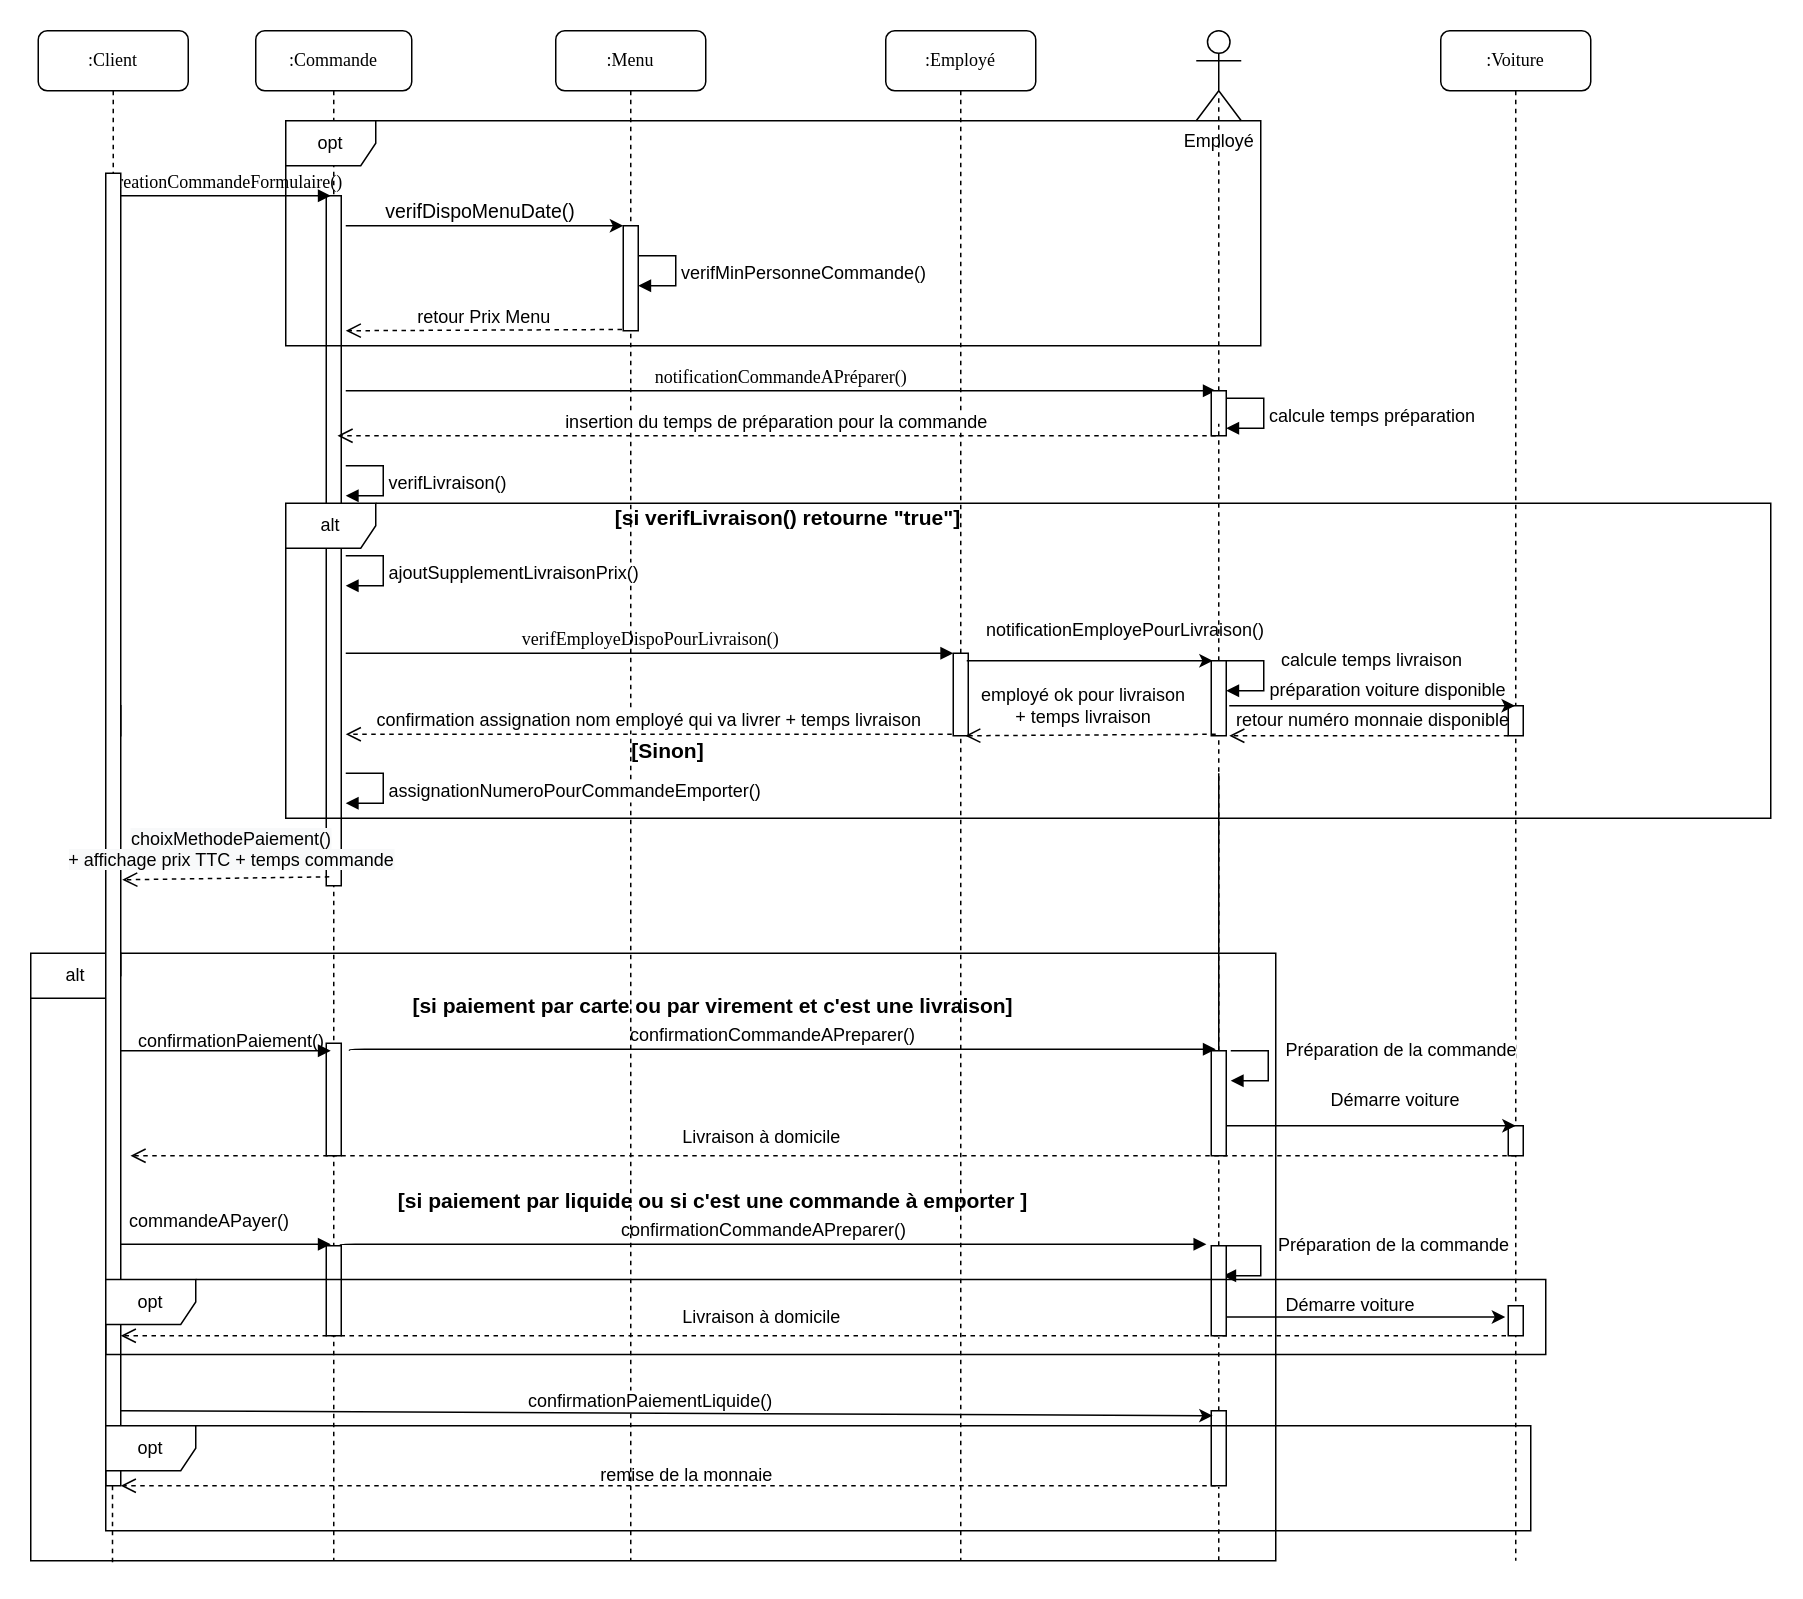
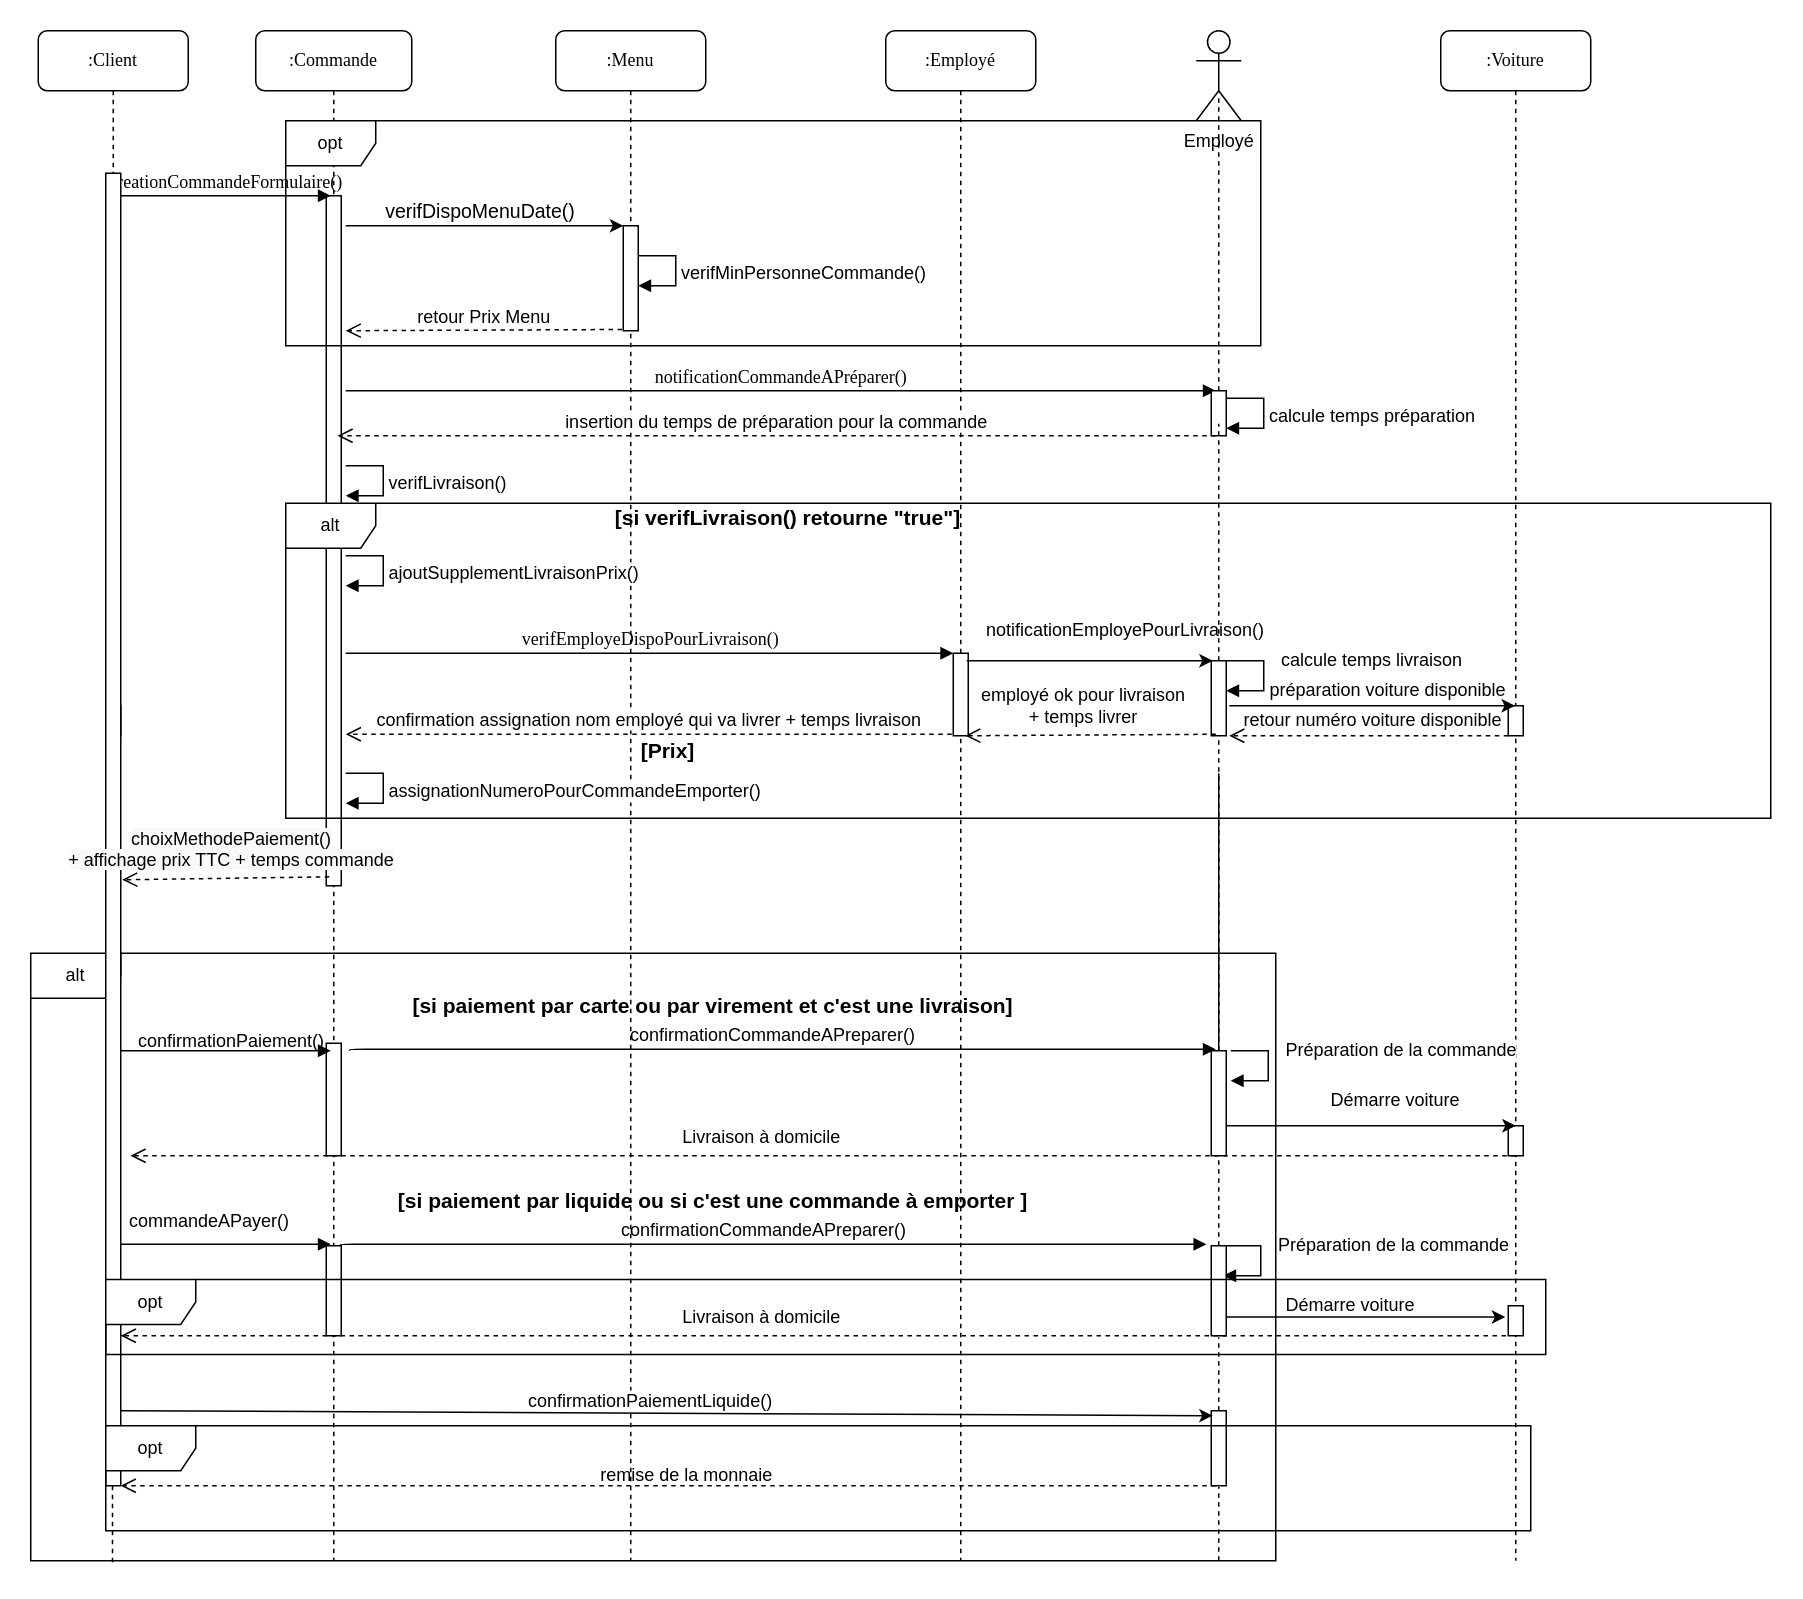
- <mxCell id="35" value="employé ok pour livraison&lt;br&gt;+ temps livraison" style="text;html=1;strokeColor=none;fillColor=none;align=center;verticalAlign=middle;whiteSpace=wrap;rounded=0;" parent="1" vertex="1"><mxGeometry x="647" y="460" width="150" height="20" as="geometry" /></mxCell>
+ <mxCell id="35" value="employé ok pour livraison&lt;br&gt;+ temps livrer" style="text;html=1;strokeColor=none;fillColor=none;align=center;verticalAlign=middle;whiteSpace=wrap;rounded=0;" parent="1" vertex="1"><mxGeometry x="647" y="460" width="150" height="20" as="geometry" /></mxCell>
- <mxCell id="51" value="retour numéro monnaie disponible" style="text;html=1;strokeColor=none;fillColor=none;align=center;verticalAlign=middle;whiteSpace=wrap;rounded=0;" parent="1" vertex="1"><mxGeometry x="820" y="470" width="190" height="20" as="geometry" /></mxCell>
+ <mxCell id="51" value="retour numéro voiture disponible" style="text;html=1;strokeColor=none;fillColor=none;align=center;verticalAlign=middle;whiteSpace=wrap;rounded=0;" parent="1" vertex="1"><mxGeometry x="820" y="470" width="190" height="20" as="geometry" /></mxCell>
- <mxCell id="21" value="&lt;span style=&quot;font-size: 14px&quot;&gt;&lt;b&gt;[Sinon]&lt;/b&gt;&lt;/span&gt;" style="text;html=1;strokeColor=none;fillColor=none;align=center;verticalAlign=middle;whiteSpace=wrap;rounded=0;" parent="1" vertex="1"><mxGeometry x="230" y="490" width="430" height="20" as="geometry" /></mxCell>
+ <mxCell id="21" value="&lt;span style=&quot;font-size: 14px&quot;&gt;&lt;b&gt;[Prix]&lt;/b&gt;&lt;/span&gt;" style="text;html=1;strokeColor=none;fillColor=none;align=center;verticalAlign=middle;whiteSpace=wrap;rounded=0;" parent="1" vertex="1"><mxGeometry x="230" y="490" width="430" height="20" as="geometry" /></mxCell>
